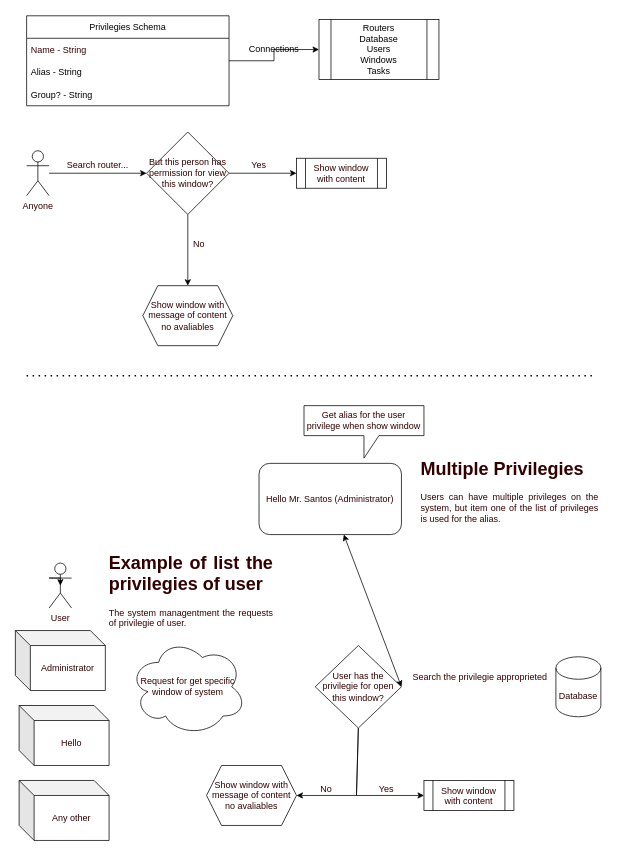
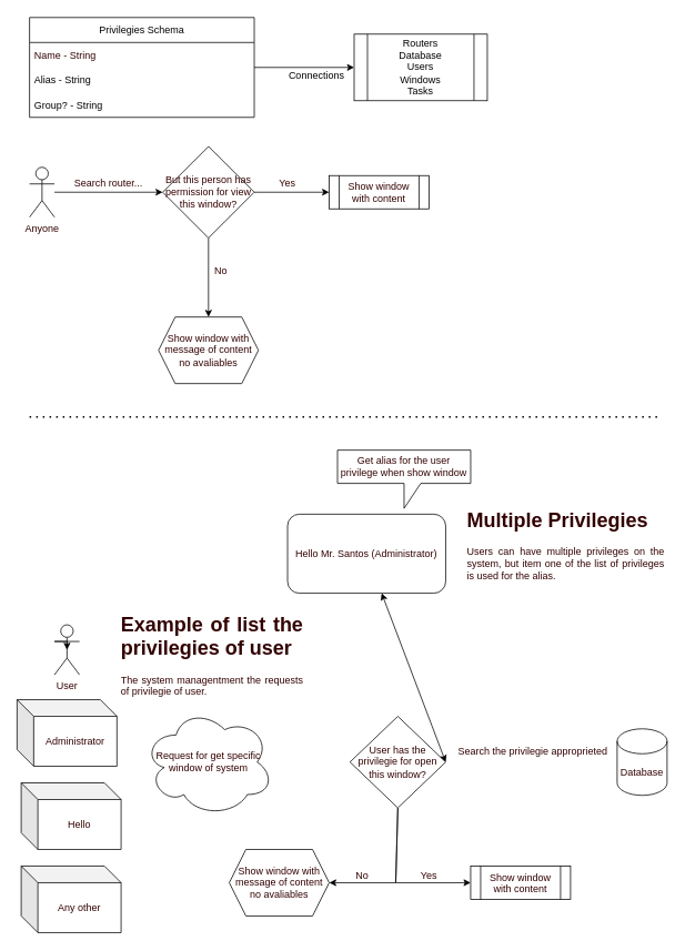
- <mxCell id="8" value="Connections" style="text;html=1;strokeColor=none;fillColor=none;align=center;verticalAlign=middle;whiteSpace=wrap;rounded=0;" vertex="1" parent="1"><mxGeometry x="335" y="50" width="60" height="30" as="geometry" /></mxCell>
+ <mxCell id="8" value="Connections" style="text;html=1;strokeColor=none;fillColor=none;align=center;verticalAlign=middle;whiteSpace=wrap;rounded=0;" vertex="1" parent="1"><mxGeometry x="350" y="75" width="60" height="30" as="geometry" /></mxCell>
- <mxCell id="7" value="Routers&lt;br&gt;Database&lt;br&gt;Users&lt;br&gt;Windows&lt;br&gt;Tasks" style="shape=process;whiteSpace=wrap;html=1;backgroundOutline=1;fontStyle=0;startSize=30;" vertex="1" parent="1"><mxGeometry x="425" y="25" width="160" height="80" as="geometry" /></mxCell>
+ <mxCell id="7" value="Routers&lt;br&gt;Database&lt;br&gt;Users&lt;br&gt;Windows&lt;br&gt;Tasks" style="shape=process;whiteSpace=wrap;html=1;backgroundOutline=1;fontStyle=0;startSize=30;" vertex="1" parent="1"><mxGeometry x="425" y="40" width="160" height="80" as="geometry" /></mxCell>
